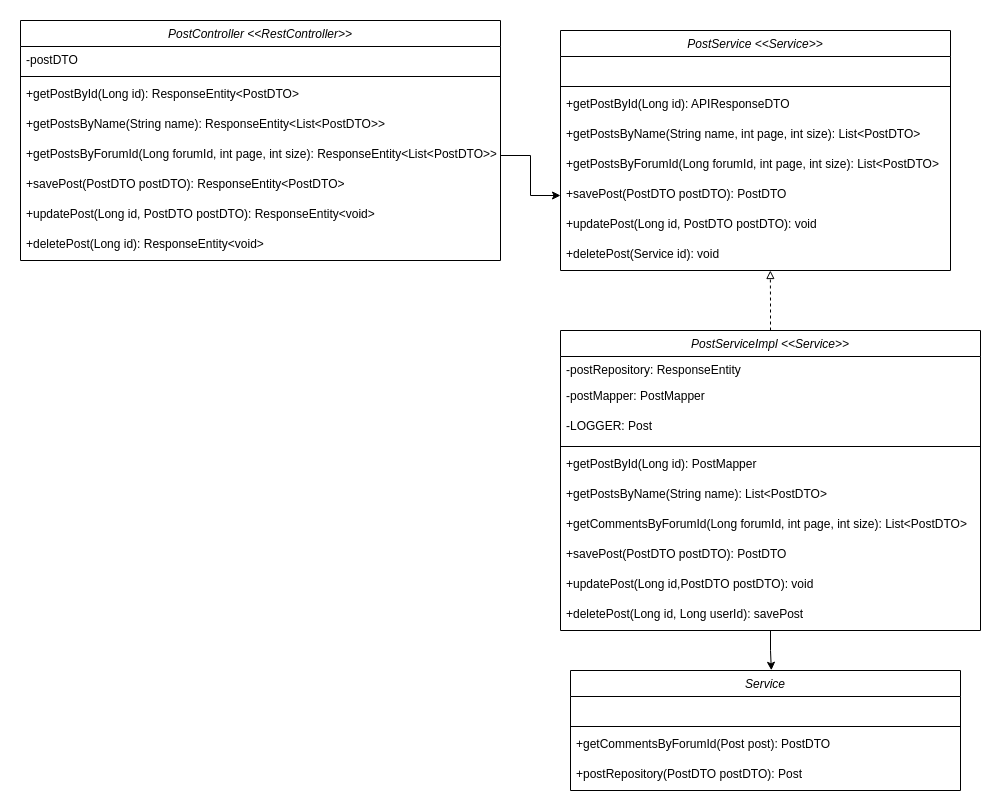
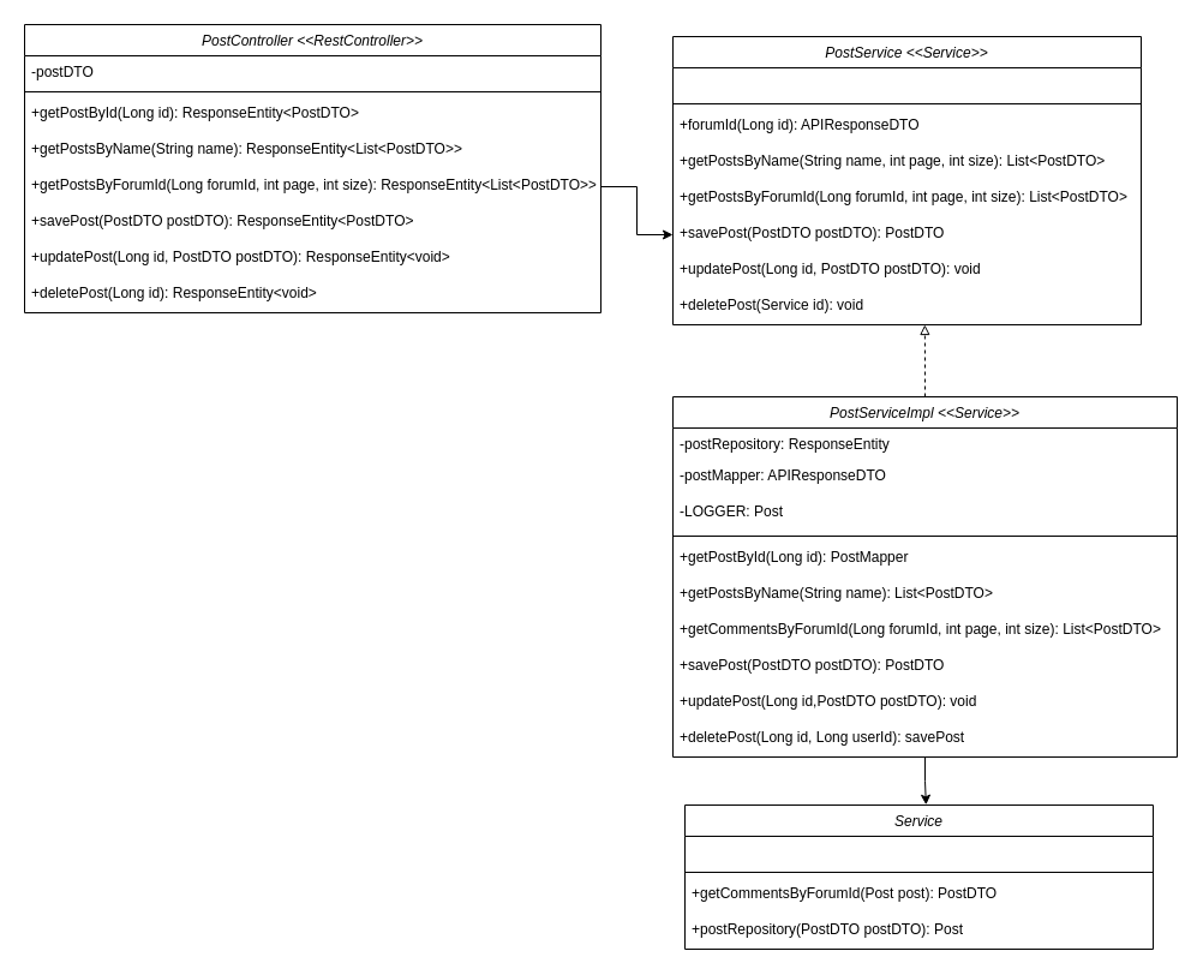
- <mxCell id="14" value="+getPostById(Long id): APIResponseDTO" style="text;align=left;verticalAlign=top;spacingLeft=4;spacingRight=4;overflow=hidden;rotatable=0;points=[[0,0.5],[1,0.5]];portConstraint=eastwest;" vertex="1" parent="11"><mxGeometry y="60" width="390" height="30" as="geometry" /></mxCell>
+ <mxCell id="14" value="+forumId(Long id): APIResponseDTO" style="text;align=left;verticalAlign=top;spacingLeft=4;spacingRight=4;overflow=hidden;rotatable=0;points=[[0,0.5],[1,0.5]];portConstraint=eastwest;" vertex="1" parent="11"><mxGeometry y="60" width="390" height="30" as="geometry" /></mxCell>
- <mxCell id="23" value="-postMapper: PostMapper" style="text;align=left;verticalAlign=top;spacingLeft=4;spacingRight=4;overflow=hidden;rotatable=0;points=[[0,0.5],[1,0.5]];portConstraint=eastwest;" vertex="1" parent="21"><mxGeometry y="52" width="420" height="30" as="geometry" /></mxCell>
+ <mxCell id="23" value="-postMapper: APIResponseDTO" style="text;align=left;verticalAlign=top;spacingLeft=4;spacingRight=4;overflow=hidden;rotatable=0;points=[[0,0.5],[1,0.5]];portConstraint=eastwest;" vertex="1" parent="21"><mxGeometry y="52" width="420" height="30" as="geometry" /></mxCell>
